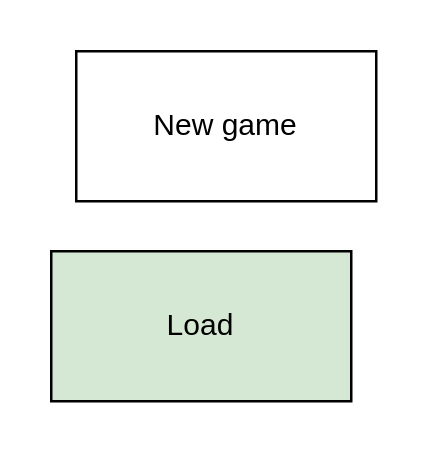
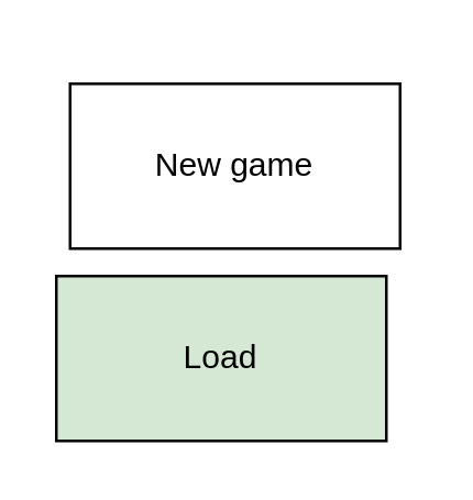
- <mxCell id="2" value="New game" style="rounded=0;whiteSpace=wrap;html=1;" vertex="1" parent="1"><mxGeometry x="30" y="20" width="120" height="60" as="geometry" /></mxCell>
+ <mxCell id="2" value="New game" style="rounded=0;whiteSpace=wrap;html=1;" vertex="1" parent="1"><mxGeometry x="25" y="30" width="120" height="60" as="geometry" /></mxCell>
